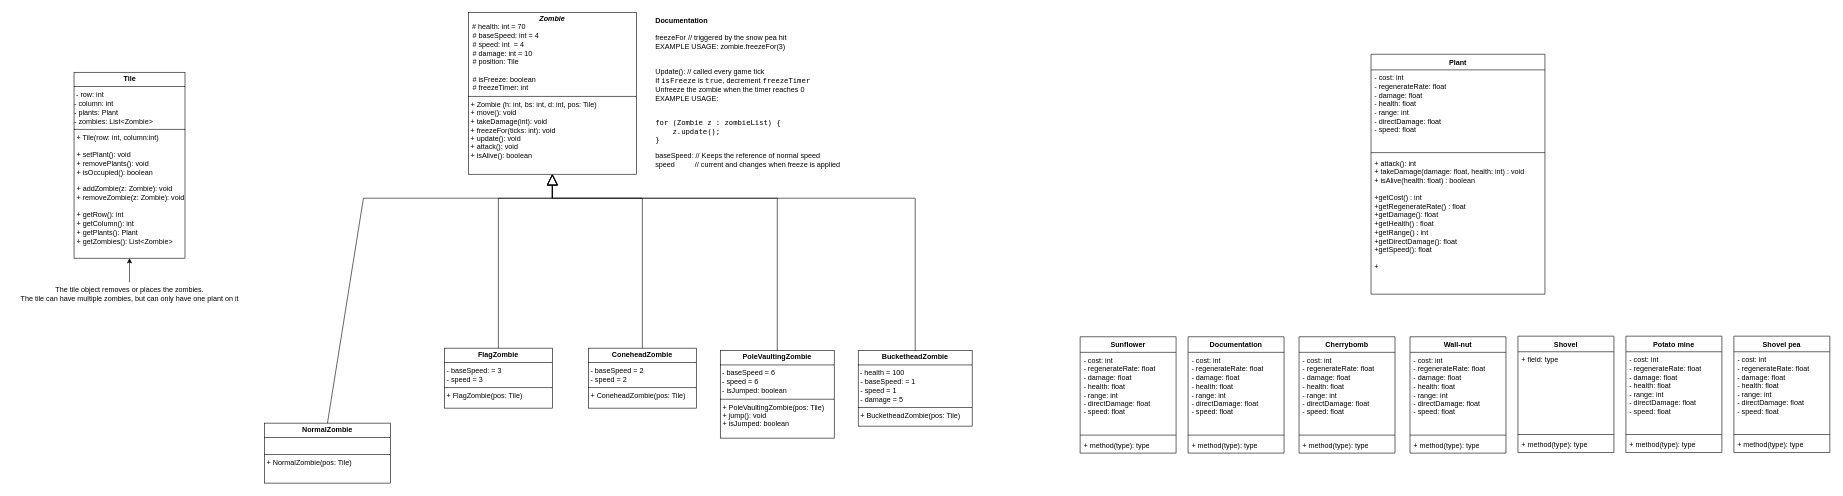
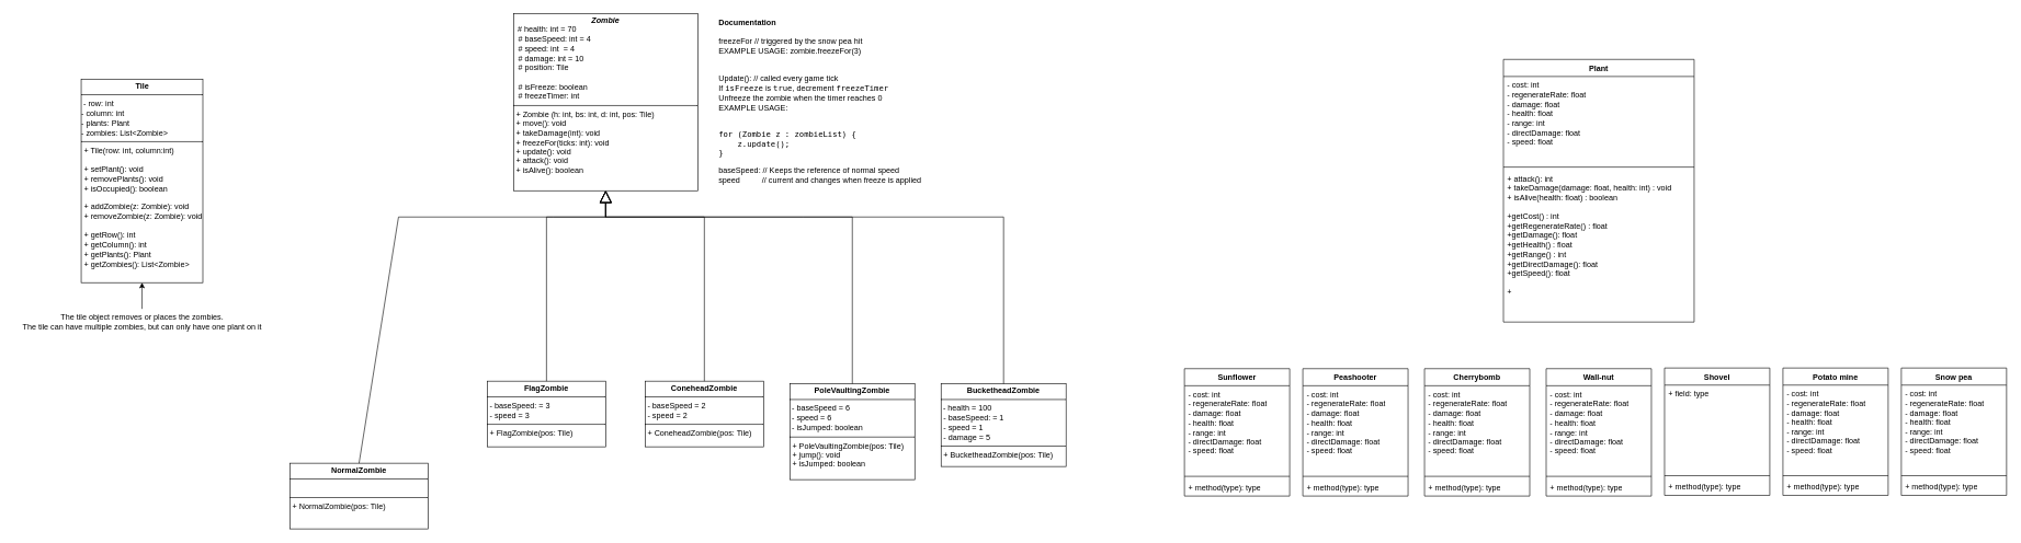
- <mxCell id="24" value="Documentation" style="swimlane;fontStyle=1;align=center;verticalAlign=top;childLayout=stackLayout;horizontal=1;startSize=26;horizontalStack=0;resizeParent=1;resizeParentMax=0;resizeLast=0;collapsible=1;marginBottom=0;whiteSpace=wrap;html=1;" vertex="1" parent="1"><mxGeometry x="1980" y="561" width="160" height="194" as="geometry" /></mxCell>
+ <mxCell id="24" value="Peashooter" style="swimlane;fontStyle=1;align=center;verticalAlign=top;childLayout=stackLayout;horizontal=1;startSize=26;horizontalStack=0;resizeParent=1;resizeParentMax=0;resizeLast=0;collapsible=1;marginBottom=0;whiteSpace=wrap;html=1;" vertex="1" parent="1"><mxGeometry x="1980" y="561" width="160" height="194" as="geometry" /></mxCell>
- <mxCell id="44" value="Shovel pea" style="swimlane;fontStyle=1;align=center;verticalAlign=top;childLayout=stackLayout;horizontal=1;startSize=26;horizontalStack=0;resizeParent=1;resizeParentMax=0;resizeLast=0;collapsible=1;marginBottom=0;whiteSpace=wrap;html=1;" vertex="1" parent="1"><mxGeometry x="2890" y="560" width="160" height="194" as="geometry" /></mxCell>
+ <mxCell id="44" value="Snow pea" style="swimlane;fontStyle=1;align=center;verticalAlign=top;childLayout=stackLayout;horizontal=1;startSize=26;horizontalStack=0;resizeParent=1;resizeParentMax=0;resizeLast=0;collapsible=1;marginBottom=0;whiteSpace=wrap;html=1;" vertex="1" parent="1"><mxGeometry x="2890" y="560" width="160" height="194" as="geometry" /></mxCell>
